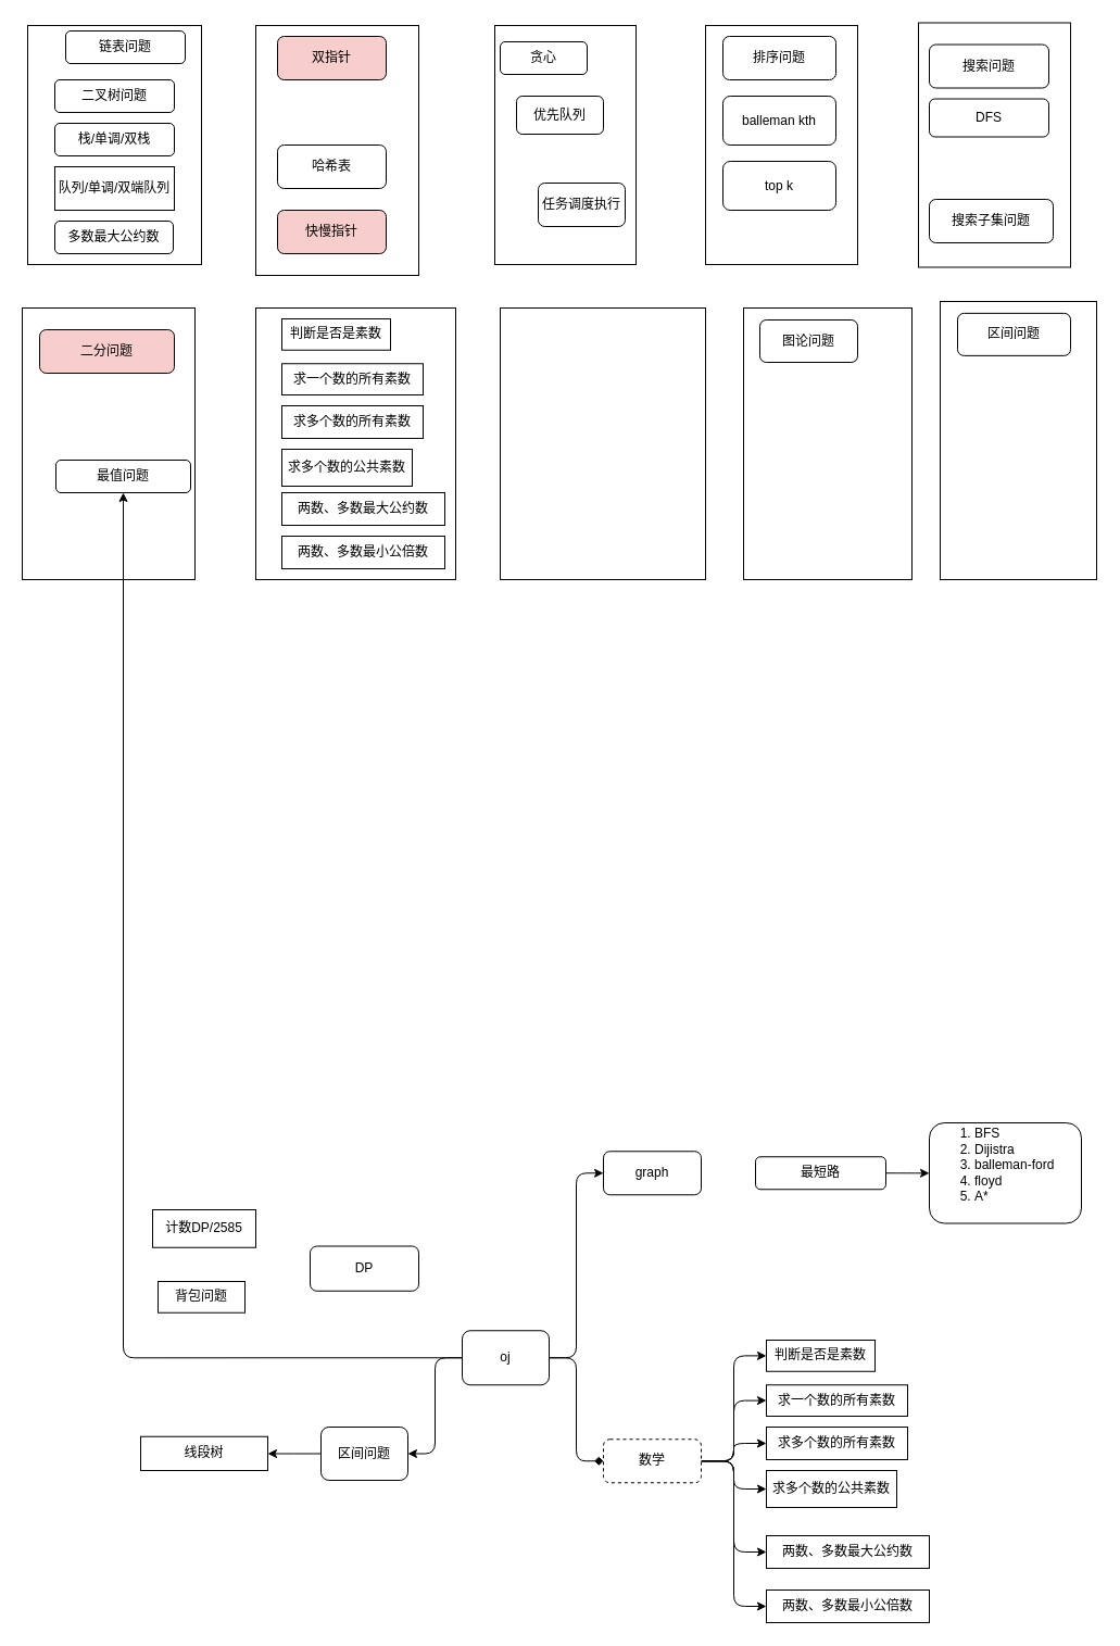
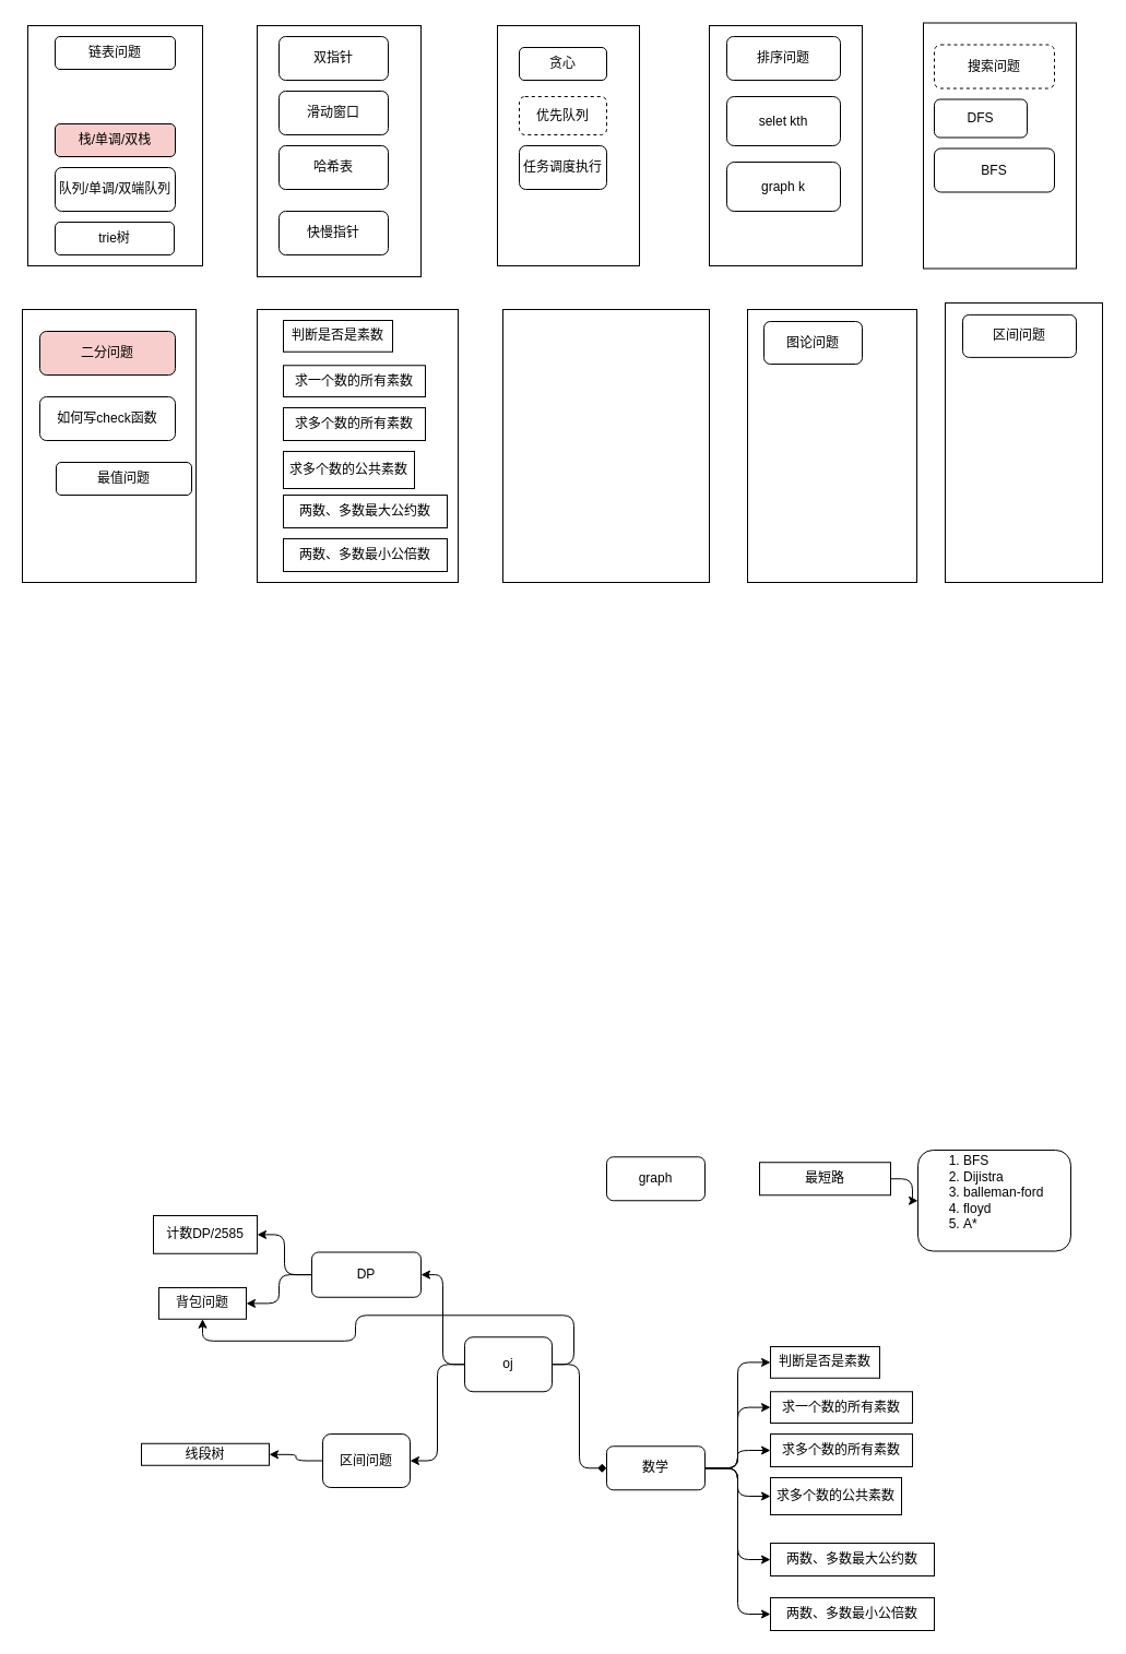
- <mxCell id="42" value="链表问题" style="rounded=1;whiteSpace=wrap;html=1;" vertex="1" parent="1"><mxGeometry x="60" y="28" width="110" height="30" as="geometry" /></mxCell>
+ <mxCell id="42" value="链表问题" style="rounded=1;whiteSpace=wrap;html=1;" vertex="1" parent="1"><mxGeometry x="50" y="33" width="110" height="30" as="geometry" /></mxCell>
- <mxCell id="46" value="双指针" style="rounded=1;whiteSpace=wrap;html=1;fillColor=#f8cecc;" vertex="1" parent="1"><mxGeometry x="255" y="33" width="100" height="40" as="geometry" /></mxCell>
+ <mxCell id="46" value="双指针" style="rounded=1;whiteSpace=wrap;html=1;" vertex="1" parent="1"><mxGeometry x="255" y="33" width="100" height="40" as="geometry" /></mxCell>
- <mxCell id="50" value="贪心" style="rounded=1;whiteSpace=wrap;html=1;" vertex="1" parent="1"><mxGeometry x="460" y="38" width="80" height="30" as="geometry" /></mxCell>
+ <mxCell id="50" value="贪心" style="rounded=1;whiteSpace=wrap;html=1;" vertex="1" parent="1"><mxGeometry x="475" y="43" width="80" height="30" as="geometry" /></mxCell>
- <mxCell id="53" value="搜索问题" style="rounded=1;whiteSpace=wrap;html=1;" vertex="1" parent="1"><mxGeometry x="855" y="40.5" width="110" height="40" as="geometry" /></mxCell>
+ <mxCell id="53" value="搜索问题" style="rounded=1;whiteSpace=wrap;html=1;dashed=1;" vertex="1" parent="1"><mxGeometry x="855" y="40.5" width="110" height="40" as="geometry" /></mxCell>
- <mxCell id="43" value="二叉树问题" style="rounded=1;whiteSpace=wrap;html=1;" vertex="1" parent="1"><mxGeometry x="50" y="73" width="110" height="30" as="geometry" /></mxCell>
+ <mxCell id="47" value="滑动窗口" style="rounded=1;whiteSpace=wrap;html=1;" vertex="1" parent="1"><mxGeometry x="255" y="83" width="100" height="40" as="geometry" /></mxCell>
- <mxCell id="51" value="优先队列" style="rounded=1;whiteSpace=wrap;html=1;" vertex="1" parent="1"><mxGeometry x="475" y="88" width="80" height="35" as="geometry" /></mxCell>
+ <mxCell id="51" value="优先队列" style="rounded=1;whiteSpace=wrap;html=1;dashed=1;" vertex="1" parent="1"><mxGeometry x="475" y="88" width="80" height="35" as="geometry" /></mxCell>
- <mxCell id="54" value="DFS" style="rounded=1;whiteSpace=wrap;html=1;" vertex="1" parent="1"><mxGeometry x="855" y="90.5" width="110" height="35" as="geometry" /></mxCell>
+ <mxCell id="54" value="DFS" style="rounded=1;whiteSpace=wrap;html=1;" vertex="1" parent="1"><mxGeometry x="855" y="90.5" width="85" height="35" as="geometry" /></mxCell>
- <mxCell id="57" value="balleman kth&lt;br&gt;" style="rounded=1;whiteSpace=wrap;html=1;" vertex="1" parent="1"><mxGeometry x="665" y="88" width="104" height="45" as="geometry" /></mxCell>
+ <mxCell id="57" value="selet kth&lt;br&gt;" style="rounded=1;whiteSpace=wrap;html=1;" vertex="1" parent="1"><mxGeometry x="665" y="88" width="104" height="45" as="geometry" /></mxCell>
- <mxCell id="44" value="栈/单调/双栈" style="rounded=1;whiteSpace=wrap;html=1;" vertex="1" parent="1"><mxGeometry x="50" y="113" width="110" height="30" as="geometry" /></mxCell>
+ <mxCell id="44" value="栈/单调/双栈" style="rounded=1;whiteSpace=wrap;html=1;fillColor=#f8cecc;" vertex="1" parent="1"><mxGeometry x="50" y="113" width="110" height="30" as="geometry" /></mxCell>
+ <mxCell id="55" value="BFS" style="rounded=1;whiteSpace=wrap;html=1;" vertex="1" parent="1"><mxGeometry x="855" y="135.5" width="110" height="40" as="geometry" /></mxCell>
- <mxCell id="58" value="top k" style="rounded=1;whiteSpace=wrap;html=1;" vertex="1" parent="1"><mxGeometry x="665" y="148" width="104" height="45" as="geometry" /></mxCell>
+ <mxCell id="58" value="graph k" style="rounded=1;whiteSpace=wrap;html=1;" vertex="1" parent="1"><mxGeometry x="665" y="148" width="104" height="45" as="geometry" /></mxCell>
- <mxCell id="45" value="队列/单调/双端队列" style="whiteSpace=wrap;html=1;rounded=0;" vertex="1" parent="1"><mxGeometry x="50" y="153" width="110" height="40" as="geometry" /></mxCell>
+ <mxCell id="45" value="队列/单调/双端队列" style="rounded=1;whiteSpace=wrap;html=1;" vertex="1" parent="1"><mxGeometry x="50" y="153" width="110" height="40" as="geometry" /></mxCell>
- <mxCell id="52" value="任务调度执行" style="rounded=1;whiteSpace=wrap;html=1;" vertex="1" parent="1"><mxGeometry x="495" y="168" width="80" height="40" as="geometry" /></mxCell>
+ <mxCell id="52" value="任务调度执行" style="rounded=1;whiteSpace=wrap;html=1;" vertex="1" parent="1"><mxGeometry x="475" y="133" width="80" height="40" as="geometry" /></mxCell>
- <mxCell id="59" value="搜索子集问题" style="rounded=1;whiteSpace=wrap;html=1;" vertex="1" parent="1"><mxGeometry x="855" y="183" width="114" height="40" as="geometry" /></mxCell>
- <mxCell id="49" value="快慢指针" style="rounded=1;whiteSpace=wrap;html=1;fillColor=#f8cecc;" vertex="1" parent="1"><mxGeometry x="255" y="193" width="100" height="40" as="geometry" /></mxCell>
+ <mxCell id="49" value="快慢指针" style="rounded=1;whiteSpace=wrap;html=1;" vertex="1" parent="1"><mxGeometry x="255" y="193" width="100" height="40" as="geometry" /></mxCell>
- <mxCell id="69" value="多数最大公约数" style="rounded=1;whiteSpace=wrap;html=1;" vertex="1" parent="1"><mxGeometry x="50" y="203" width="109" height="30" as="geometry" /></mxCell>
+ <mxCell id="69" value="trie树" style="rounded=1;whiteSpace=wrap;html=1;" vertex="1" parent="1"><mxGeometry x="50" y="203" width="109" height="30" as="geometry" /></mxCell>
+ <mxCell id="61" value="如何写check函数" style="rounded=1;whiteSpace=wrap;html=1;" vertex="1" parent="1"><mxGeometry x="36" y="363" width="124" height="40" as="geometry" /></mxCell>
- <mxCell id="14" style="edgeStyle=orthogonalEdgeStyle;rounded=1;orthogonalLoop=1;jettySize=auto;html=1;exitX=0;exitY=0.5;exitDx=0;exitDy=0;" parent="1" source="16" target="62" edge="1"><mxGeometry relative="1" as="geometry" /></mxCell>
+ <mxCell id="14" style="edgeStyle=orthogonalEdgeStyle;rounded=1;orthogonalLoop=1;jettySize=auto;html=1;exitX=0;exitY=0.5;exitDx=0;exitDy=0;entryX=1;entryY=0.5;entryDx=0;entryDy=0;" parent="1" source="16" target="36" edge="1"><mxGeometry relative="1" as="geometry" /></mxCell>
- <mxCell id="19" value="最短路" style="rounded=1;whiteSpace=wrap;html=1;" parent="1" vertex="1"><mxGeometry x="695" y="1064.25" width="120" height="30" as="geometry" /></mxCell>
+ <mxCell id="19" value="最短路" style="whiteSpace=wrap;html=1;rounded=0;" parent="1" vertex="1"><mxGeometry x="695" y="1064.25" width="120" height="30" as="geometry" /></mxCell>
- <mxCell id="20" value="&lt;ol&gt;&lt;li&gt;BFS&lt;/li&gt;&lt;li&gt;Dijistra&lt;/li&gt;&lt;li&gt;balleman-ford&lt;/li&gt;&lt;li&gt;floyd&lt;/li&gt;&lt;li&gt;A*&lt;/li&gt;&lt;/ol&gt;&lt;div&gt;&lt;br&gt;&lt;/div&gt;" style="rounded=1;whiteSpace=wrap;html=1;align=left;" parent="1" vertex="1"><mxGeometry x="855" y="1033" width="140" height="92.5" as="geometry" /></mxCell>
+ <mxCell id="20" value="&lt;ol&gt;&lt;li&gt;BFS&lt;/li&gt;&lt;li&gt;Dijistra&lt;/li&gt;&lt;li&gt;balleman-ford&lt;/li&gt;&lt;li&gt;floyd&lt;/li&gt;&lt;li&gt;A*&lt;/li&gt;&lt;/ol&gt;&lt;div&gt;&lt;br&gt;&lt;/div&gt;" style="rounded=1;whiteSpace=wrap;html=1;align=left;" parent="1" vertex="1"><mxGeometry x="840" y="1053" width="140" height="92.5" as="geometry" /></mxCell>
+ <mxCell id="34" style="edgeStyle=orthogonalEdgeStyle;rounded=1;orthogonalLoop=1;jettySize=auto;html=1;exitX=0;exitY=0.5;exitDx=0;exitDy=0;entryX=1;entryY=0.5;entryDx=0;entryDy=0;" parent="1" source="36" target="37" edge="1"><mxGeometry relative="1" as="geometry" /></mxCell>
- <mxCell id="12" style="edgeStyle=orthogonalEdgeStyle;rounded=1;orthogonalLoop=1;jettySize=auto;html=1;exitX=1;exitY=0.5;exitDx=0;exitDy=0;entryX=0;entryY=0.5;entryDx=0;entryDy=0;" parent="1" source="16" target="17" edge="1"><mxGeometry relative="1" as="geometry" /></mxCell>
+ <mxCell id="12" style="edgeStyle=orthogonalEdgeStyle;rounded=1;orthogonalLoop=1;jettySize=auto;html=1;exitX=1;exitY=0.5;exitDx=0;exitDy=0;" parent="1" source="16" target="38" edge="1"><mxGeometry relative="1" as="geometry" /></mxCell>
+ <mxCell id="35" style="edgeStyle=orthogonalEdgeStyle;rounded=1;orthogonalLoop=1;jettySize=auto;html=1;exitX=0;exitY=0.5;exitDx=0;exitDy=0;entryX=1;entryY=0.5;entryDx=0;entryDy=0;" parent="1" source="36" target="38" edge="1"><mxGeometry relative="1" as="geometry" /></mxCell>
- <mxCell id="41" value="线段树" style="rounded=0;whiteSpace=wrap;html=1;" parent="1" vertex="1"><mxGeometry x="129" y="1321.75" width="117" height="31.25" as="geometry" /></mxCell>
+ <mxCell id="41" value="线段树" style="rounded=0;whiteSpace=wrap;html=1;" parent="1" vertex="1"><mxGeometry x="129" y="1321.75" width="117" height="20" as="geometry" /></mxCell>
- <mxCell id="27" value="数学" style="rounded=1;whiteSpace=wrap;html=1;dashed=1;" parent="1" vertex="1"><mxGeometry x="555" y="1324.25" width="90" height="40" as="geometry" /></mxCell>
+ <mxCell id="27" value="数学" style="rounded=1;whiteSpace=wrap;html=1;" parent="1" vertex="1"><mxGeometry x="555" y="1324.25" width="90" height="40" as="geometry" /></mxCell>
